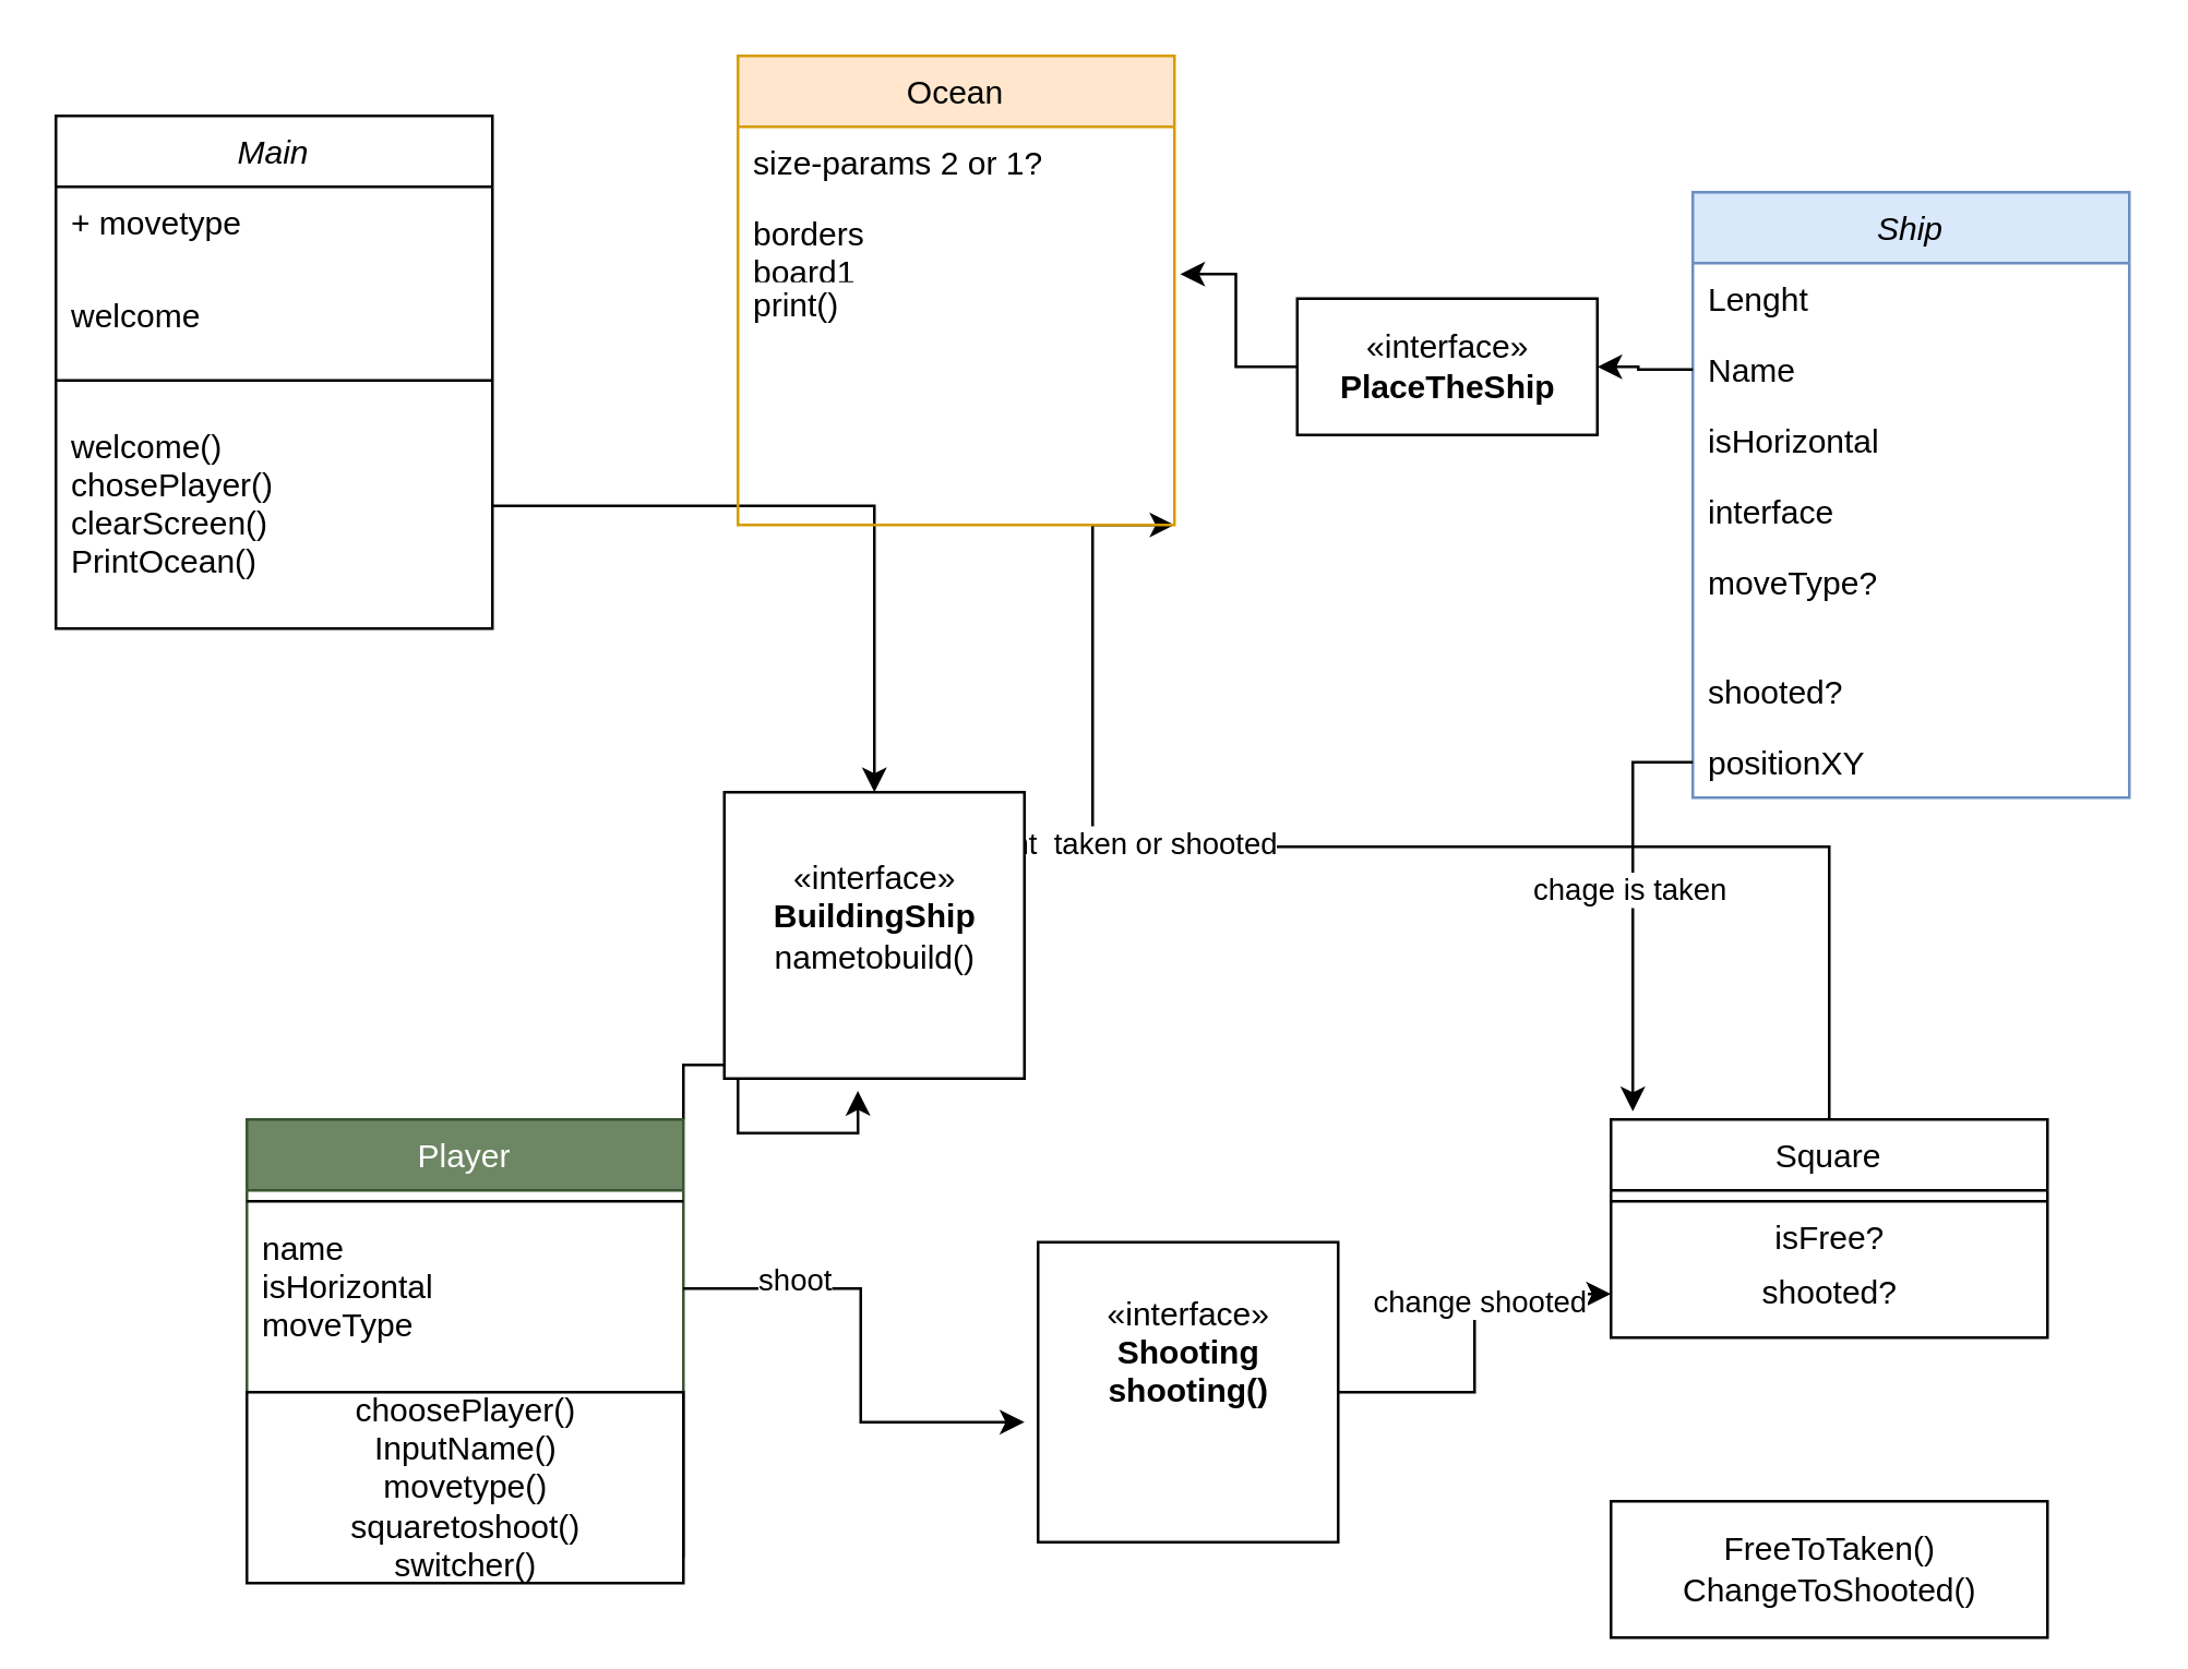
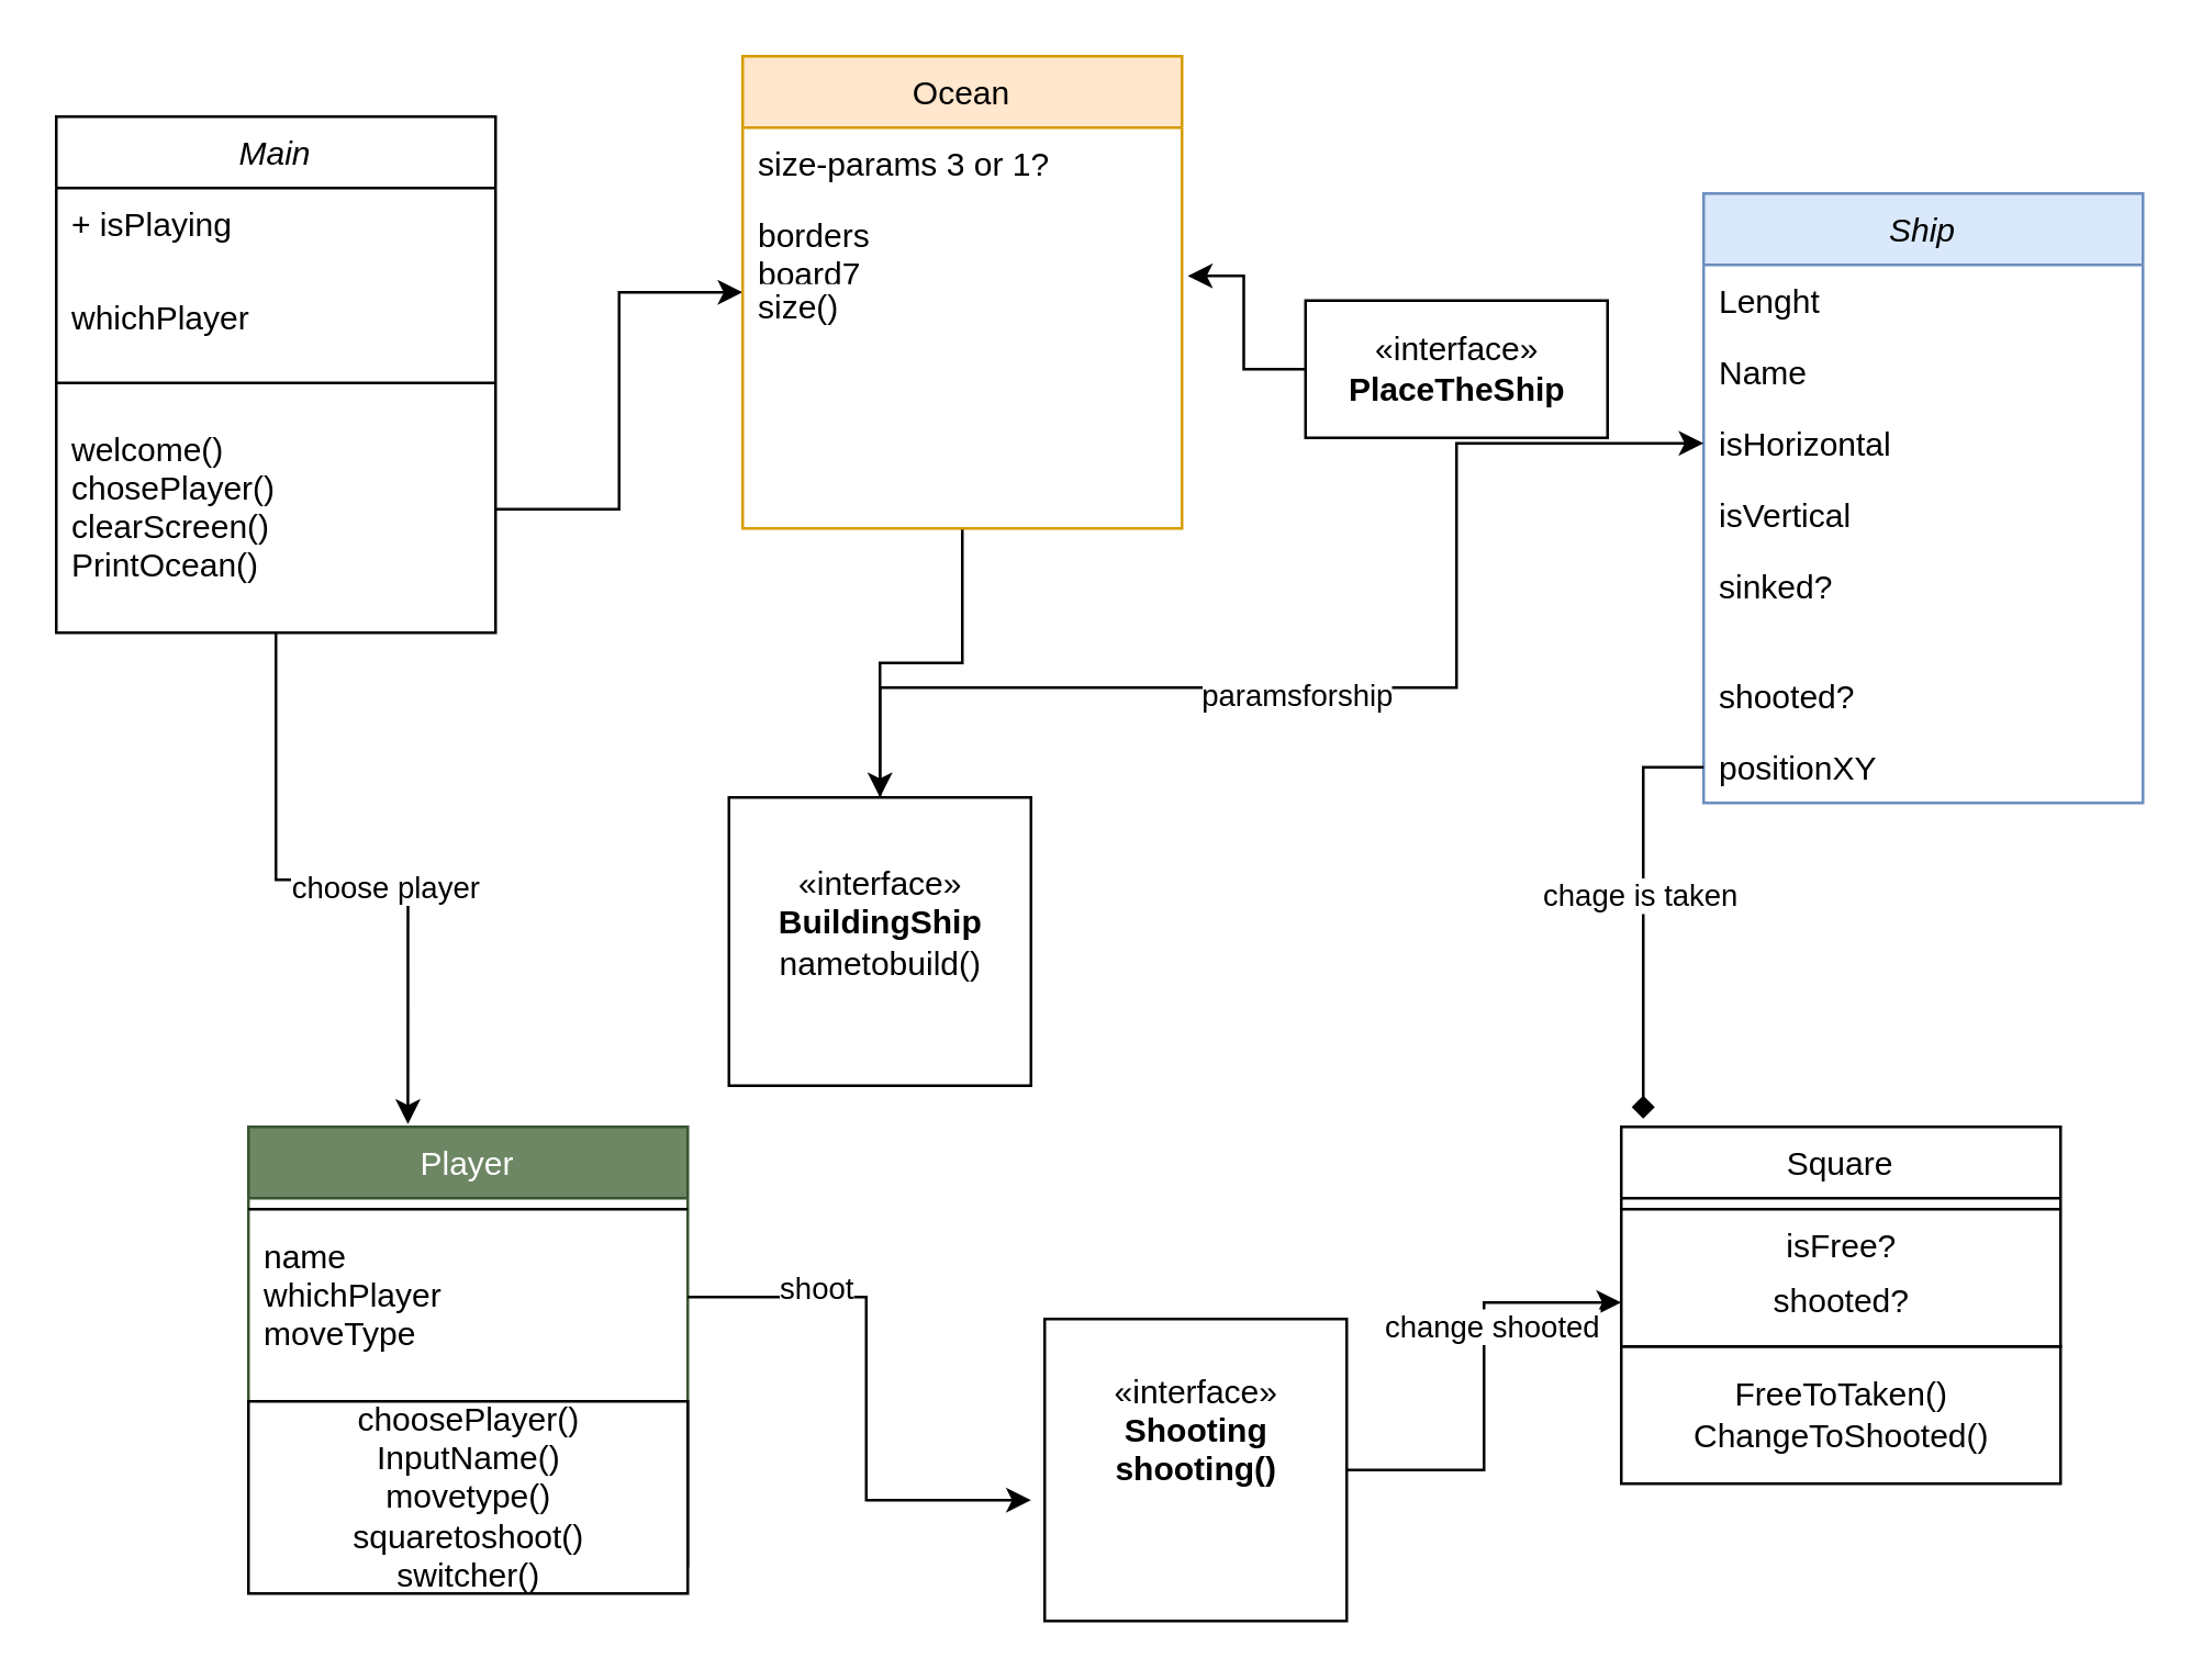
- <mxCell id="44" value="size-params 2 or 1?" style="text;align=left;verticalAlign=top;spacingLeft=4;spacingRight=4;overflow=hidden;rotatable=0;points=[[0,0.5],[1,0.5]];portConstraint=eastwest;rounded=0;shadow=0;html=0;" parent="43" vertex="1"><mxGeometry y="26" width="160" height="26" as="geometry" /></mxCell>
+ <mxCell id="44" value="size-params 3 or 1?" style="text;align=left;verticalAlign=top;spacingLeft=4;spacingRight=4;overflow=hidden;rotatable=0;points=[[0,0.5],[1,0.5]];portConstraint=eastwest;rounded=0;shadow=0;html=0;" parent="43" vertex="1"><mxGeometry y="26" width="160" height="26" as="geometry" /></mxCell>
- <mxCell id="13" value="+ movetype&#10;" style="text;strokeColor=none;fillColor=none;align=left;verticalAlign=top;spacingLeft=4;spacingRight=4;overflow=hidden;rotatable=0;points=[[0,0.5],[1,0.5]];portConstraint=eastwest;" vertex="1" parent="12"><mxGeometry y="26" width="160" height="34" as="geometry" /></mxCell>
+ <mxCell id="13" value="+ isPlaying&#10;" style="text;strokeColor=none;fillColor=none;align=left;verticalAlign=top;spacingLeft=4;spacingRight=4;overflow=hidden;rotatable=0;points=[[0,0.5],[1,0.5]];portConstraint=eastwest;" vertex="1" parent="12"><mxGeometry y="26" width="160" height="34" as="geometry" /></mxCell>
- <mxCell id="45" value="borders&#10;board1&#10;board2" style="text;align=left;verticalAlign=top;spacingLeft=4;spacingRight=4;overflow=hidden;rotatable=0;points=[[0,0.5],[1,0.5]];portConstraint=eastwest;rounded=0;shadow=0;html=0;" parent="43" vertex="1"><mxGeometry y="52" width="160" height="26" as="geometry" /></mxCell>
+ <mxCell id="45" value="borders&#10;board7&#10;board2" style="text;align=left;verticalAlign=top;spacingLeft=4;spacingRight=4;overflow=hidden;rotatable=0;points=[[0,0.5],[1,0.5]];portConstraint=eastwest;rounded=0;shadow=0;html=0;" parent="43" vertex="1"><mxGeometry y="52" width="160" height="26" as="geometry" /></mxCell>
- <mxCell id="46" value="print()" style="text;align=left;verticalAlign=top;spacingLeft=4;spacingRight=4;overflow=hidden;rotatable=0;points=[[0,0.5],[1,0.5]];portConstraint=eastwest;" parent="43" vertex="1"><mxGeometry y="78" width="160" height="72" as="geometry" /></mxCell>
+ <mxCell id="46" value="size()" style="text;align=left;verticalAlign=top;spacingLeft=4;spacingRight=4;overflow=hidden;rotatable=0;points=[[0,0.5],[1,0.5]];portConstraint=eastwest;" parent="43" vertex="1"><mxGeometry y="78" width="160" height="72" as="geometry" /></mxCell>
- <mxCell id="14" value="welcome" style="text;strokeColor=none;fillColor=none;align=left;verticalAlign=top;spacingLeft=4;spacingRight=4;overflow=hidden;rotatable=0;points=[[0,0.5],[1,0.5]];portConstraint=eastwest;" vertex="1" parent="12"><mxGeometry y="60" width="160" height="26" as="geometry" /></mxCell>
+ <mxCell id="14" value="whichPlayer" style="text;strokeColor=none;fillColor=none;align=left;verticalAlign=top;spacingLeft=4;spacingRight=4;overflow=hidden;rotatable=0;points=[[0,0.5],[1,0.5]];portConstraint=eastwest;" vertex="1" parent="12"><mxGeometry y="60" width="160" height="26" as="geometry" /></mxCell>
- <mxCell id="47" style="edgeStyle=orthogonalEdgeStyle;rounded=0;orthogonalLoop=1;jettySize=auto;html=1;" edge="1" parent="1" source="20" target="41"><mxGeometry relative="1" as="geometry" /></mxCell>
- <mxCell id="17" style="edgeStyle=orthogonalEdgeStyle;rounded=0;orthogonalLoop=1;jettySize=auto;html=1;" edge="1" parent="1" source="16" target="38"><mxGeometry relative="1" as="geometry" /></mxCell>
+ <mxCell id="17" style="edgeStyle=orthogonalEdgeStyle;rounded=0;orthogonalLoop=1;jettySize=auto;html=1;entryX=0;entryY=0.5;entryDx=0;entryDy=0;" edge="1" parent="1" source="16" target="43"><mxGeometry relative="1" as="geometry" /></mxCell>
- <mxCell id="22" value="interface" style="text;strokeColor=none;fillColor=none;align=left;verticalAlign=top;spacingLeft=4;spacingRight=4;overflow=hidden;rotatable=0;points=[[0,0.5],[1,0.5]];portConstraint=eastwest;" vertex="1" parent="18"><mxGeometry y="104" width="160" height="26" as="geometry" /></mxCell>
+ <mxCell id="22" value="isVertical" style="text;strokeColor=none;fillColor=none;align=left;verticalAlign=top;spacingLeft=4;spacingRight=4;overflow=hidden;rotatable=0;points=[[0,0.5],[1,0.5]];portConstraint=eastwest;" vertex="1" parent="18"><mxGeometry y="104" width="160" height="26" as="geometry" /></mxCell>
- <mxCell id="23" value="moveType?" style="text;strokeColor=none;fillColor=none;align=left;verticalAlign=top;spacingLeft=4;spacingRight=4;overflow=hidden;rotatable=0;points=[[0,0.5],[1,0.5]];portConstraint=eastwest;" vertex="1" parent="18"><mxGeometry y="130" width="160" height="40" as="geometry" /></mxCell>
+ <mxCell id="23" value="sinked?" style="text;strokeColor=none;fillColor=none;align=left;verticalAlign=top;spacingLeft=4;spacingRight=4;overflow=hidden;rotatable=0;points=[[0,0.5],[1,0.5]];portConstraint=eastwest;" vertex="1" parent="18"><mxGeometry y="130" width="160" height="40" as="geometry" /></mxCell>
+ <mxCell id="36" style="edgeStyle=orthogonalEdgeStyle;rounded=0;orthogonalLoop=1;jettySize=auto;html=1;entryX=0;entryY=0.5;entryDx=0;entryDy=0;" edge="1" parent="1" source="38" target="21"><mxGeometry relative="1" as="geometry"><Array as="points"><mxPoint x="320" y="250" /><mxPoint x="530" y="250" /><mxPoint x="530" y="161" /></Array></mxGeometry></mxCell>
+ <mxCell id="37" value="paramsforship" style="edgeLabel;html=1;align=center;verticalAlign=middle;resizable=0;points=[];" vertex="1" connectable="0" parent="36"><mxGeometry x="-0.11" y="-2" relative="1" as="geometry"><mxPoint as="offset" /></mxGeometry></mxCell>
+ <mxCell id="42" value="" style="edgeStyle=orthogonalEdgeStyle;rounded=0;orthogonalLoop=1;jettySize=auto;html=1;" edge="1" parent="1" source="43" target="38"><mxGeometry relative="1" as="geometry" /></mxCell>
+ <mxCell id="10" style="edgeStyle=orthogonalEdgeStyle;rounded=0;orthogonalLoop=1;jettySize=auto;html=1;exitX=0.5;exitY=1;exitDx=0;exitDy=0;entryX=0.363;entryY=-0.006;entryDx=0;entryDy=0;entryPerimeter=0;" edge="1" parent="1" source="12" target="3"><mxGeometry relative="1" as="geometry" /></mxCell>
+ <mxCell id="11" value="choose player" style="edgeLabel;html=1;align=center;verticalAlign=middle;resizable=0;points=[];" vertex="1" connectable="0" parent="10"><mxGeometry x="0.136" y="-2" relative="1" as="geometry"><mxPoint as="offset" /></mxGeometry></mxCell>
- <mxCell id="26" style="edgeStyle=orthogonalEdgeStyle;rounded=0;orthogonalLoop=1;jettySize=auto;html=1;entryX=1;entryY=1;entryDx=0;entryDy=0;" edge="1" parent="1" source="28" target="43"><mxGeometry relative="1" as="geometry"><Array as="points"><mxPoint x="670" y="310" /><mxPoint x="400" y="310" /></Array></mxGeometry></mxCell>
- <mxCell id="27" value="print&amp;nbsp; taken or shooted" style="edgeLabel;html=1;align=center;verticalAlign=middle;resizable=0;points=[];" vertex="1" connectable="0" parent="26"><mxGeometry x="0.383" y="-2" relative="1" as="geometry"><mxPoint as="offset" /></mxGeometry></mxCell>
- <mxCell id="34" style="edgeStyle=orthogonalEdgeStyle;rounded=0;orthogonalLoop=1;jettySize=auto;html=1;entryX=0.05;entryY=-0.037;entryDx=0;entryDy=0;entryPerimeter=0;" edge="1" parent="1" source="25" target="28"><mxGeometry relative="1" as="geometry" /></mxCell>
+ <mxCell id="34" style="edgeStyle=orthogonalEdgeStyle;rounded=0;orthogonalLoop=1;jettySize=auto;html=1;entryX=0.05;entryY=-0.037;entryDx=0;entryDy=0;entryPerimeter=0;endArrow=diamond;" edge="1" parent="1" source="25" target="28"><mxGeometry relative="1" as="geometry" /></mxCell>
- <mxCell id="2" style="edgeStyle=orthogonalEdgeStyle;rounded=0;orthogonalLoop=1;jettySize=auto;html=1;exitX=1;exitY=0;exitDx=0;exitDy=0;entryX=0.445;entryY=1.043;entryDx=0;entryDy=0;entryPerimeter=0;" edge="1" parent="1" source="3" target="38"><mxGeometry relative="1" as="geometry" /></mxCell>
- <mxCell id="5" value="name&#10;isHorizontal&#10;moveType" style="text;align=left;verticalAlign=top;spacingLeft=4;spacingRight=4;overflow=hidden;rotatable=0;points=[[0,0.5],[1,0.5]];portConstraint=eastwest;rounded=0;shadow=0;html=0;" parent="3" vertex="1"><mxGeometry y="34" width="160" height="56" as="geometry" /></mxCell>
+ <mxCell id="5" value="name&#10;whichPlayer&#10;moveType" style="text;align=left;verticalAlign=top;spacingLeft=4;spacingRight=4;overflow=hidden;rotatable=0;points=[[0,0.5],[1,0.5]];portConstraint=eastwest;rounded=0;shadow=0;html=0;" parent="3" vertex="1"><mxGeometry y="34" width="160" height="56" as="geometry" /></mxCell>
- <mxCell id="8" value="«interface»&lt;br&gt;&lt;b&gt;Shooting&lt;br&gt;shooting()&lt;br&gt;&lt;br&gt;&lt;br&gt;&lt;/b&gt;" style="html=1;" vertex="1" parent="1"><mxGeometry x="380" y="455" width="110" height="110" as="geometry" /></mxCell>
+ <mxCell id="8" value="«interface»&lt;br&gt;&lt;b&gt;Shooting&lt;br&gt;shooting()&lt;br&gt;&lt;br&gt;&lt;br&gt;&lt;/b&gt;" style="html=1;" vertex="1" parent="1"><mxGeometry x="380" y="480" width="110" height="110" as="geometry" /></mxCell>
- <mxCell id="9" value="FreeToTaken()&lt;br&gt;ChangeToShooted()" style="html=1;" vertex="1" parent="1"><mxGeometry x="590" y="550" width="160" height="50" as="geometry" /></mxCell>
+ <mxCell id="9" value="FreeToTaken()&lt;br&gt;ChangeToShooted()" style="html=1;" vertex="1" parent="1"><mxGeometry x="590" y="490" width="160" height="50" as="geometry" /></mxCell>
